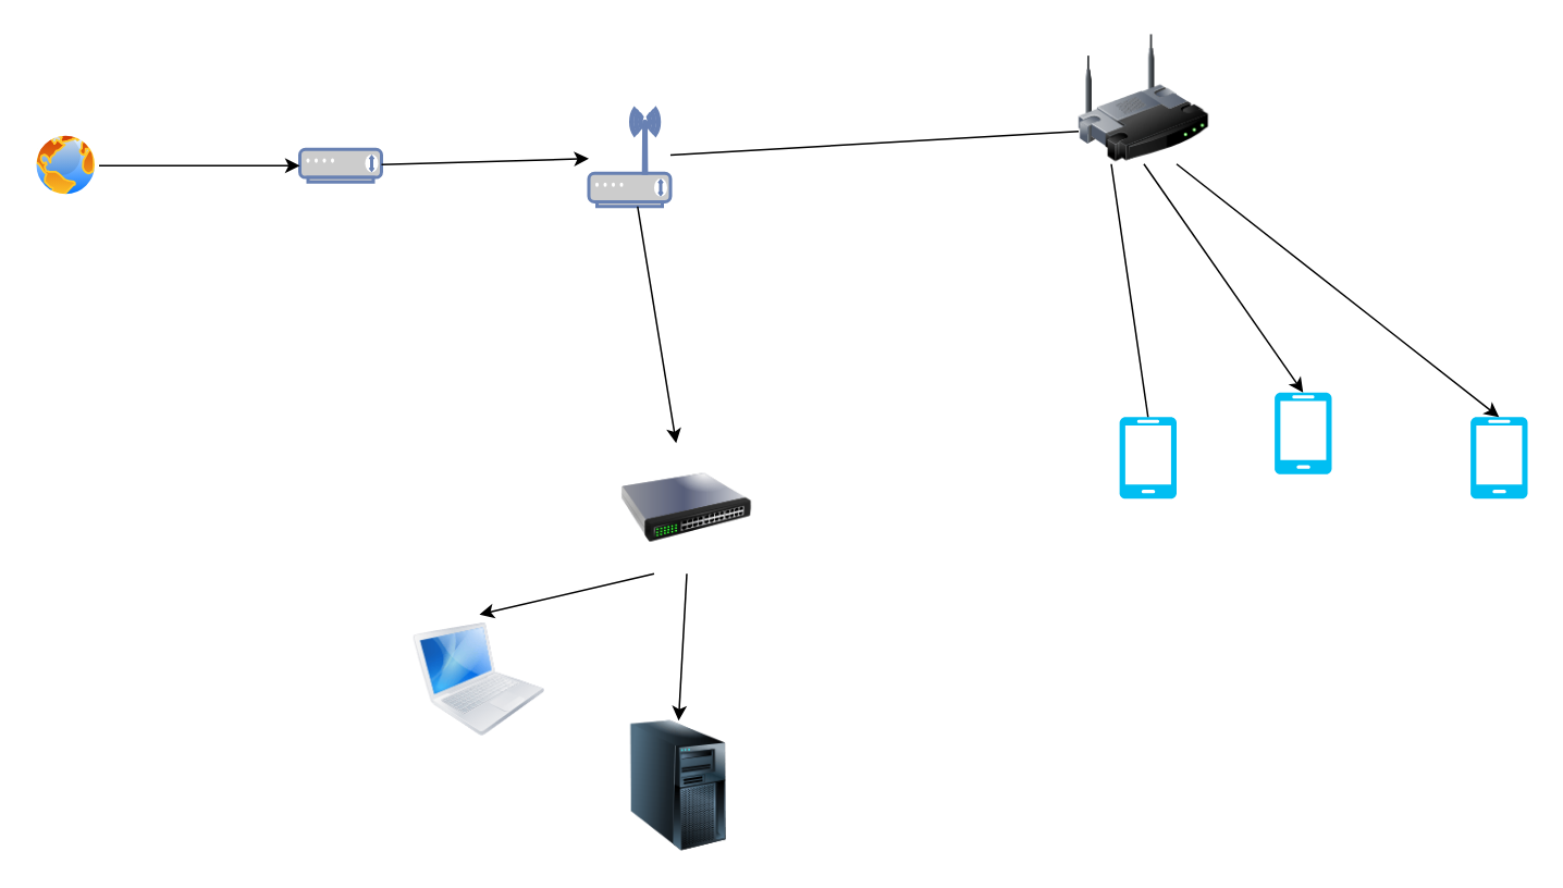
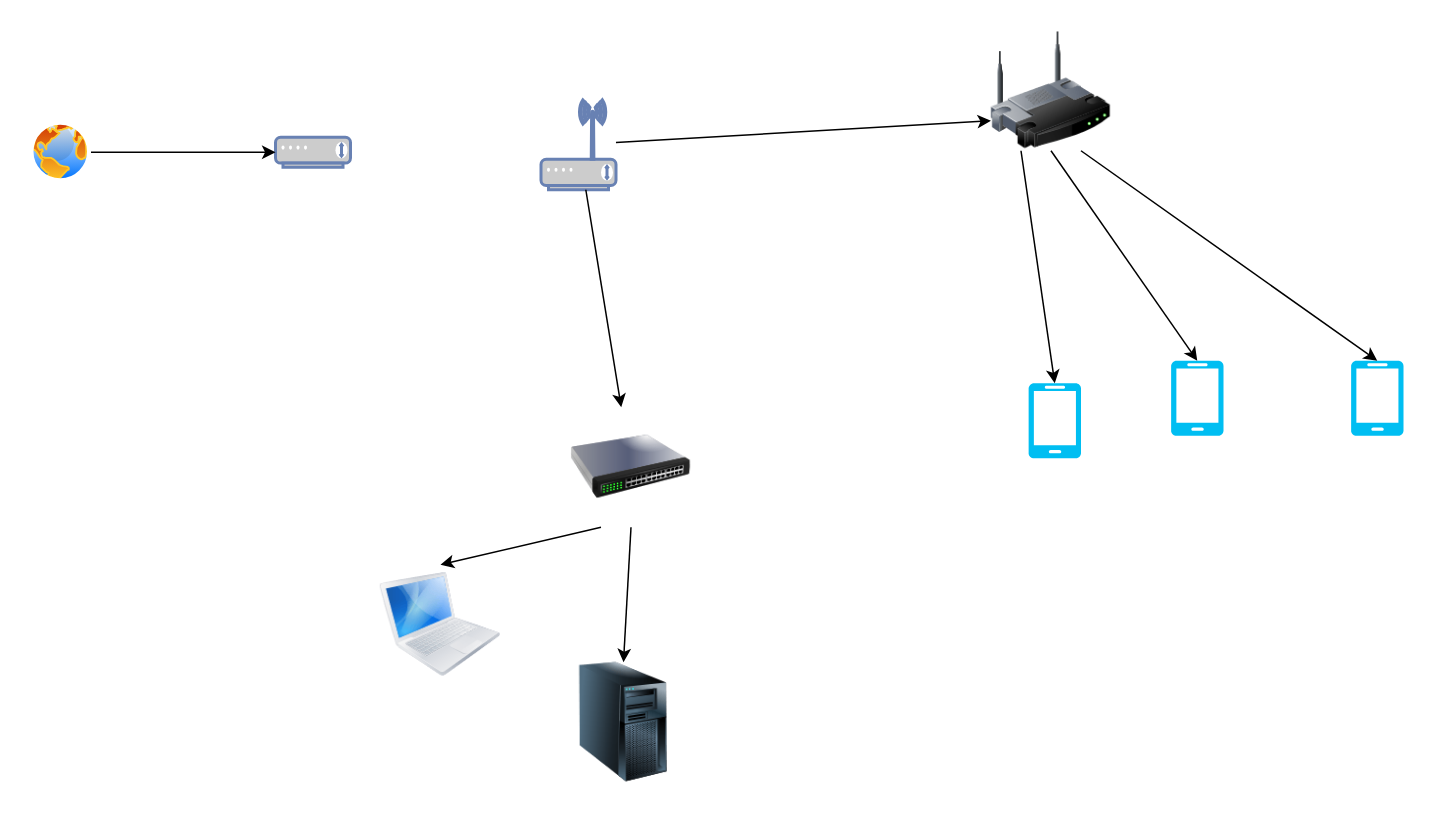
- <mxCell id="14" value="" style="endArrow=none;html=1;fontColor=#FFFFFF;entryX=0;entryY=0.75;entryDx=0;entryDy=0;" edge="1" parent="1" source="4" target="6"><mxGeometry width="50" height="50" relative="1" as="geometry"><mxPoint x="480" y="160" as="sourcePoint" /><mxPoint x="530" y="110" as="targetPoint" /></mxGeometry></mxCell>
+ <mxCell id="14" value="" style="endArrow=classic;html=1;fontColor=#FFFFFF;entryX=0;entryY=0.75;entryDx=0;entryDy=0;" edge="1" parent="1" source="4" target="6"><mxGeometry width="50" height="50" relative="1" as="geometry"><mxPoint x="480" y="160" as="sourcePoint" /><mxPoint x="530" y="110" as="targetPoint" /></mxGeometry></mxCell>
- <mxCell id="13" value="" style="endArrow=classic;html=1;fontColor=#FFFFFF;" edge="1" parent="1" source="3" target="4"><mxGeometry width="50" height="50" relative="1" as="geometry"><mxPoint x="210" y="190" as="sourcePoint" /><mxPoint x="370" y="101" as="targetPoint" /></mxGeometry></mxCell>
- <mxCell id="15" value="" style="endArrow=none;html=1;fontColor=#FFFFFF;exitX=0.25;exitY=1;exitDx=0;exitDy=0;entryX=0.5;entryY=0;entryDx=0;entryDy=0;entryPerimeter=0;" edge="1" parent="1" source="6" target="9"><mxGeometry width="50" height="50" relative="1" as="geometry"><mxPoint x="500" y="380" as="sourcePoint" /><mxPoint x="550" y="330" as="targetPoint" /></mxGeometry></mxCell>
+ <mxCell id="15" value="" style="endArrow=classic;html=1;fontColor=#FFFFFF;exitX=0.25;exitY=1;exitDx=0;exitDy=0;entryX=0.5;entryY=0;entryDx=0;entryDy=0;entryPerimeter=0;" edge="1" parent="1" source="6" target="9"><mxGeometry width="50" height="50" relative="1" as="geometry"><mxPoint x="500" y="380" as="sourcePoint" /><mxPoint x="550" y="330" as="targetPoint" /></mxGeometry></mxCell>
- <mxCell id="11" value="Phone 3" style="verticalLabelPosition=bottom;html=1;verticalAlign=top;align=center;strokeColor=none;fillColor=#00BEF2;shape=mxgraph.azure.mobile;pointerEvents=1;fontColor=#FFFFFF;" vertex="1" parent="1"><mxGeometry x="900" y="255" width="35" height="50" as="geometry" /></mxCell>
+ <mxCell id="11" value="Phone 3" style="verticalLabelPosition=bottom;html=1;verticalAlign=top;align=center;strokeColor=none;fillColor=#00BEF2;shape=mxgraph.azure.mobile;pointerEvents=1;fontColor=#FFFFFF;" vertex="1" parent="1"><mxGeometry x="900" y="240" width="35" height="50" as="geometry" /></mxCell>
